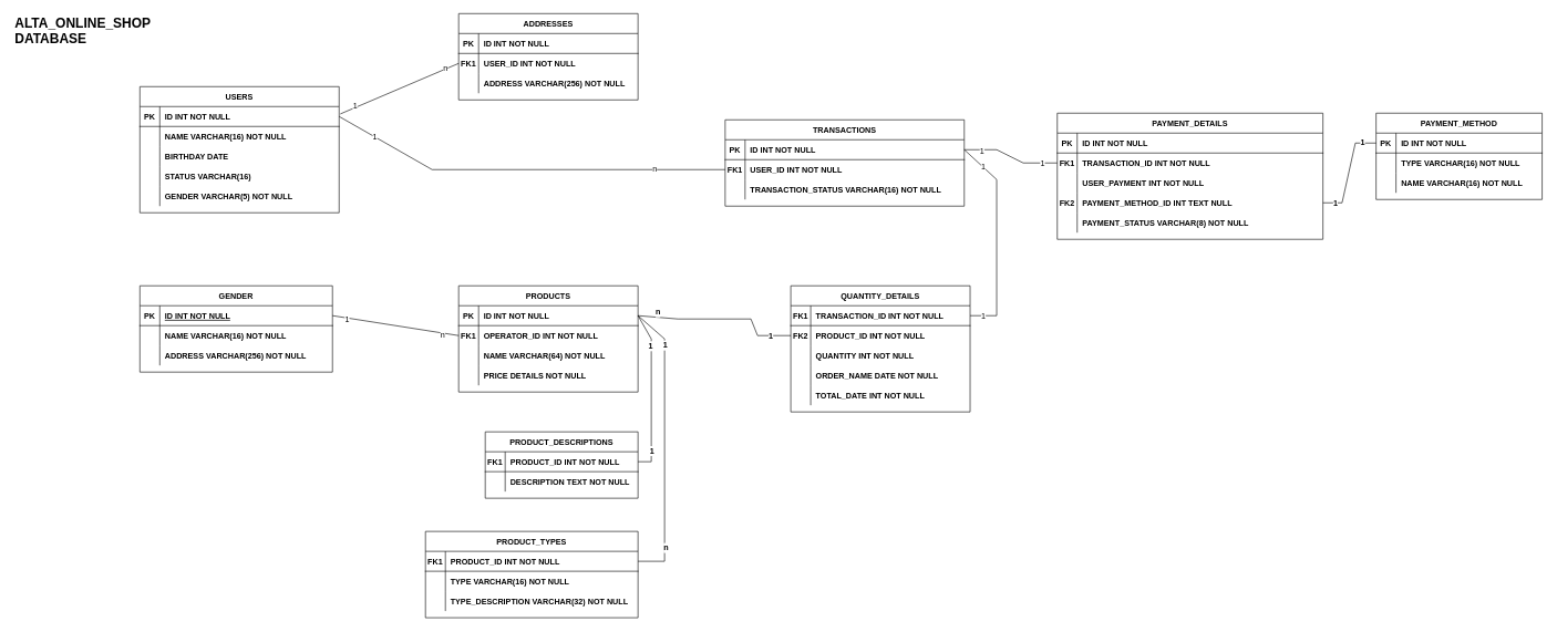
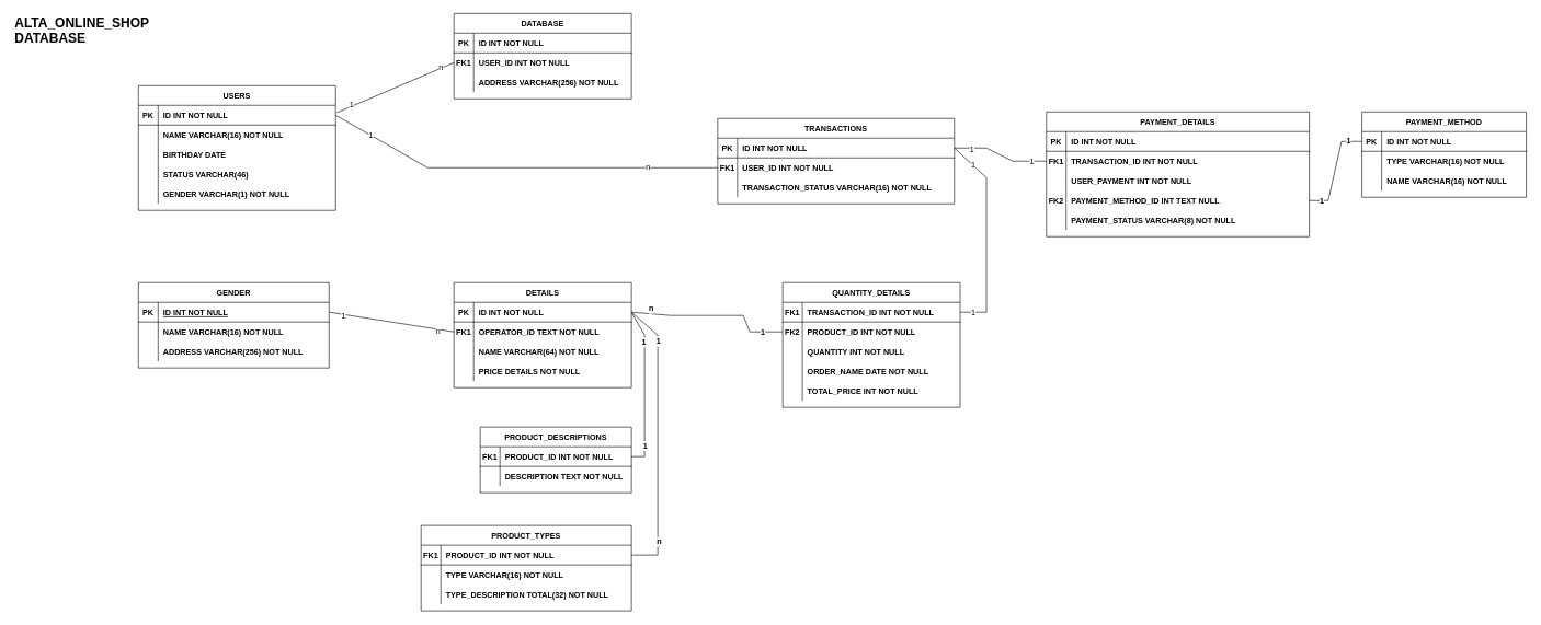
- <mxCell id="19" value="ADDRESSES" style="shape=table;startSize=30;container=1;collapsible=1;childLayout=tableLayout;fixedRows=1;rowLines=0;fontStyle=1;align=center;resizeLast=1;fontSize=12;" vertex="1" parent="1"><mxGeometry x="690" y="20" width="270" height="130" as="geometry" /></mxCell>
+ <mxCell id="19" value="DATABASE" style="shape=table;startSize=30;container=1;collapsible=1;childLayout=tableLayout;fixedRows=1;rowLines=0;fontStyle=1;align=center;resizeLast=1;fontSize=12;" vertex="1" parent="1"><mxGeometry x="690" y="20" width="270" height="130" as="geometry" /></mxCell>
- <mxCell id="15" value="STATUS VARCHAR(16)" style="shape=partialRectangle;connectable=0;fillColor=none;top=0;left=0;bottom=0;right=0;align=left;spacingLeft=6;overflow=hidden;fontSize=12;fontStyle=1" vertex="1" parent="13"><mxGeometry x="30" width="270" height="30" as="geometry"><mxRectangle width="270" height="30" as="alternateBounds" /></mxGeometry></mxCell>
+ <mxCell id="15" value="STATUS VARCHAR(46)" style="shape=partialRectangle;connectable=0;fillColor=none;top=0;left=0;bottom=0;right=0;align=left;spacingLeft=6;overflow=hidden;fontSize=12;fontStyle=1" vertex="1" parent="13"><mxGeometry x="30" width="270" height="30" as="geometry"><mxRectangle width="270" height="30" as="alternateBounds" /></mxGeometry></mxCell>
- <mxCell id="18" value="GENDER VARCHAR(5) NOT NULL" style="shape=partialRectangle;connectable=0;fillColor=none;top=0;left=0;bottom=0;right=0;align=left;spacingLeft=6;overflow=hidden;fontSize=12;fontStyle=1" vertex="1" parent="16"><mxGeometry x="30" width="270" height="30" as="geometry"><mxRectangle width="270" height="30" as="alternateBounds" /></mxGeometry></mxCell>
+ <mxCell id="18" value="GENDER VARCHAR(1) NOT NULL" style="shape=partialRectangle;connectable=0;fillColor=none;top=0;left=0;bottom=0;right=0;align=left;spacingLeft=6;overflow=hidden;fontSize=12;fontStyle=1" vertex="1" parent="16"><mxGeometry x="30" width="270" height="30" as="geometry"><mxRectangle width="270" height="30" as="alternateBounds" /></mxGeometry></mxCell>
- <mxCell id="71" value="PRODUCTS" style="shape=table;startSize=30;container=1;collapsible=1;childLayout=tableLayout;fixedRows=1;rowLines=0;fontStyle=1;align=center;resizeLast=1;fontSize=12;" vertex="1" parent="1"><mxGeometry x="690" y="430" width="270" height="160" as="geometry" /></mxCell>
+ <mxCell id="71" value="DETAILS" style="shape=table;startSize=30;container=1;collapsible=1;childLayout=tableLayout;fixedRows=1;rowLines=0;fontStyle=1;align=center;resizeLast=1;fontSize=12;" vertex="1" parent="1"><mxGeometry x="690" y="430" width="270" height="160" as="geometry" /></mxCell>
- <mxCell id="77" value="OPERATOR_ID INT NOT NULL" style="shape=partialRectangle;connectable=0;fillColor=none;top=0;left=0;bottom=0;right=0;align=left;spacingLeft=6;overflow=hidden;fontSize=12;fontStyle=1" vertex="1" parent="75"><mxGeometry x="30" width="240" height="30" as="geometry"><mxRectangle width="240" height="30" as="alternateBounds" /></mxGeometry></mxCell>
+ <mxCell id="77" value="OPERATOR_ID TEXT NOT NULL" style="shape=partialRectangle;connectable=0;fillColor=none;top=0;left=0;bottom=0;right=0;align=left;spacingLeft=6;overflow=hidden;fontSize=12;fontStyle=1" vertex="1" parent="75"><mxGeometry x="30" width="240" height="30" as="geometry"><mxRectangle width="240" height="30" as="alternateBounds" /></mxGeometry></mxCell>
- <mxCell id="54" value="TOTAL_DATE INT NOT NULL" style="shape=partialRectangle;connectable=0;fillColor=none;top=0;left=0;bottom=0;right=0;align=left;spacingLeft=6;overflow=hidden;fontSize=12;fontStyle=1" vertex="1" parent="52"><mxGeometry x="30" width="240" height="30" as="geometry"><mxRectangle width="240" height="30" as="alternateBounds" /></mxGeometry></mxCell>
+ <mxCell id="54" value="TOTAL_PRICE INT NOT NULL" style="shape=partialRectangle;connectable=0;fillColor=none;top=0;left=0;bottom=0;right=0;align=left;spacingLeft=6;overflow=hidden;fontSize=12;fontStyle=1" vertex="1" parent="52"><mxGeometry x="30" width="240" height="30" as="geometry"><mxRectangle width="240" height="30" as="alternateBounds" /></mxGeometry></mxCell>
- <mxCell id="93" value="TYPE_DESCRIPTION VARCHAR(32) NOT NULL" style="shape=partialRectangle;connectable=0;fillColor=none;top=0;left=0;bottom=0;right=0;align=left;spacingLeft=6;overflow=hidden;fontSize=12;fontStyle=1" vertex="1" parent="91"><mxGeometry x="30" width="290" height="30" as="geometry"><mxRectangle width="290" height="30" as="alternateBounds" /></mxGeometry></mxCell>
+ <mxCell id="93" value="TYPE_DESCRIPTION TOTAL(32) NOT NULL" style="shape=partialRectangle;connectable=0;fillColor=none;top=0;left=0;bottom=0;right=0;align=left;spacingLeft=6;overflow=hidden;fontSize=12;fontStyle=1" vertex="1" parent="91"><mxGeometry x="30" width="290" height="30" as="geometry"><mxRectangle width="290" height="30" as="alternateBounds" /></mxGeometry></mxCell>
